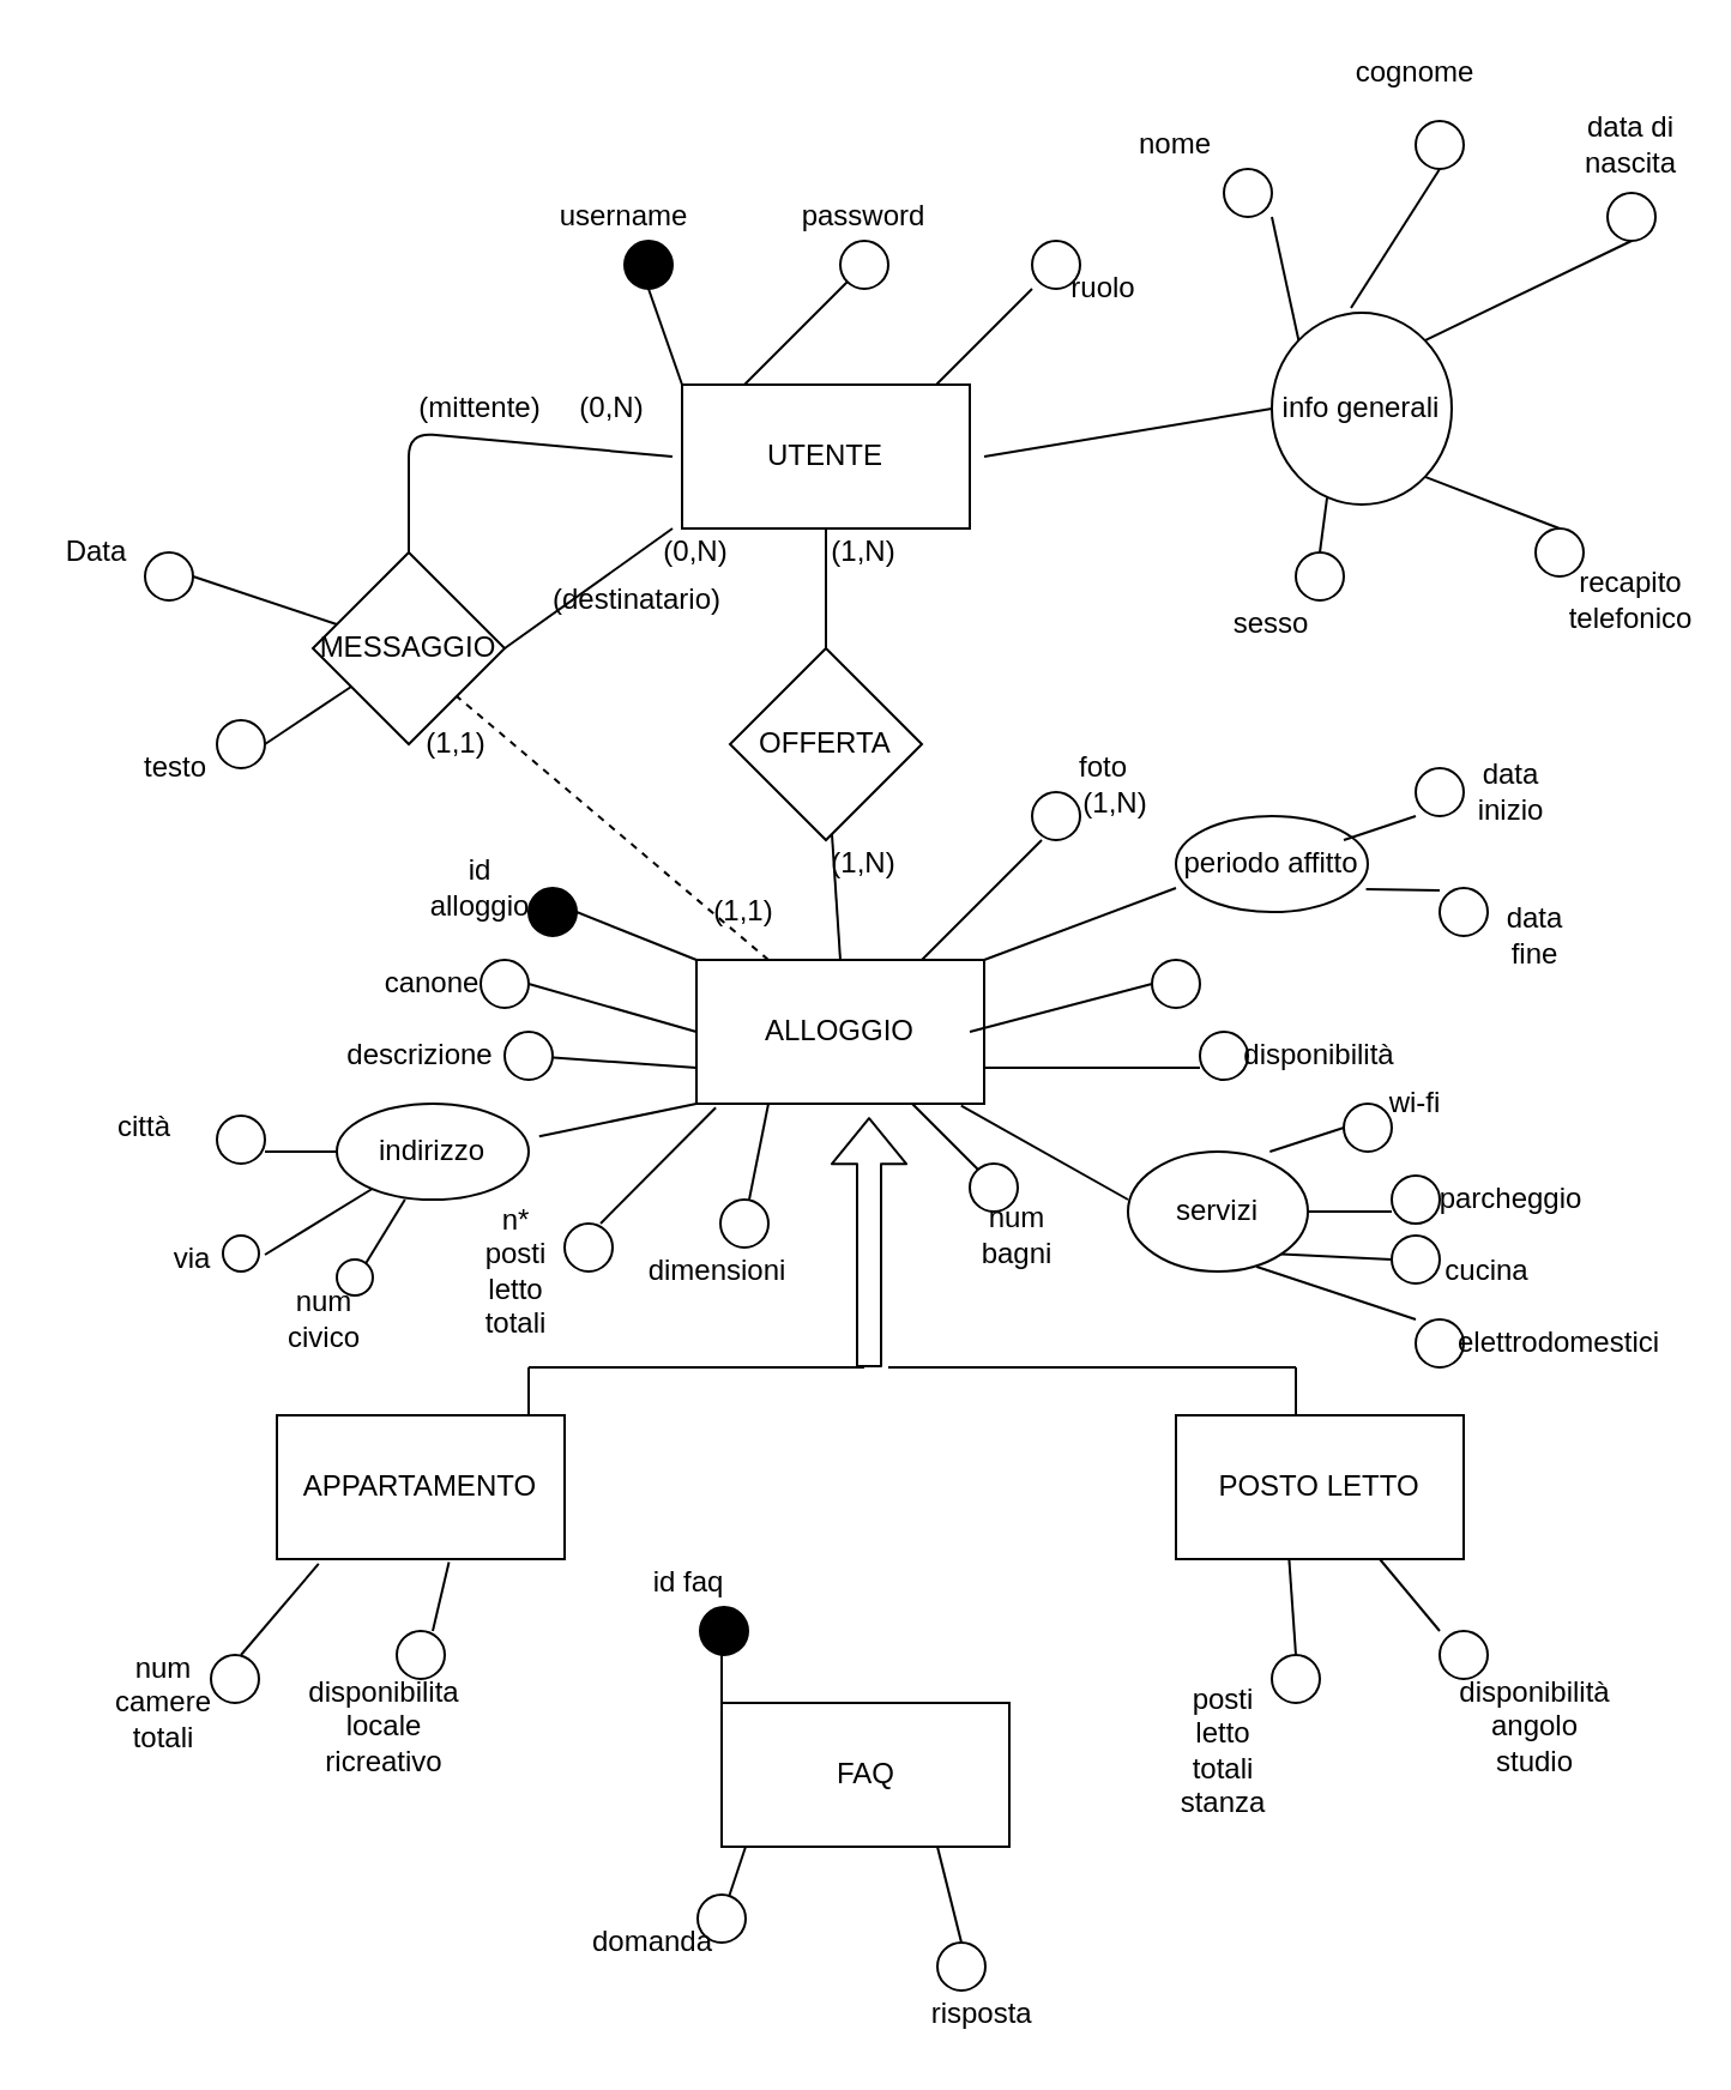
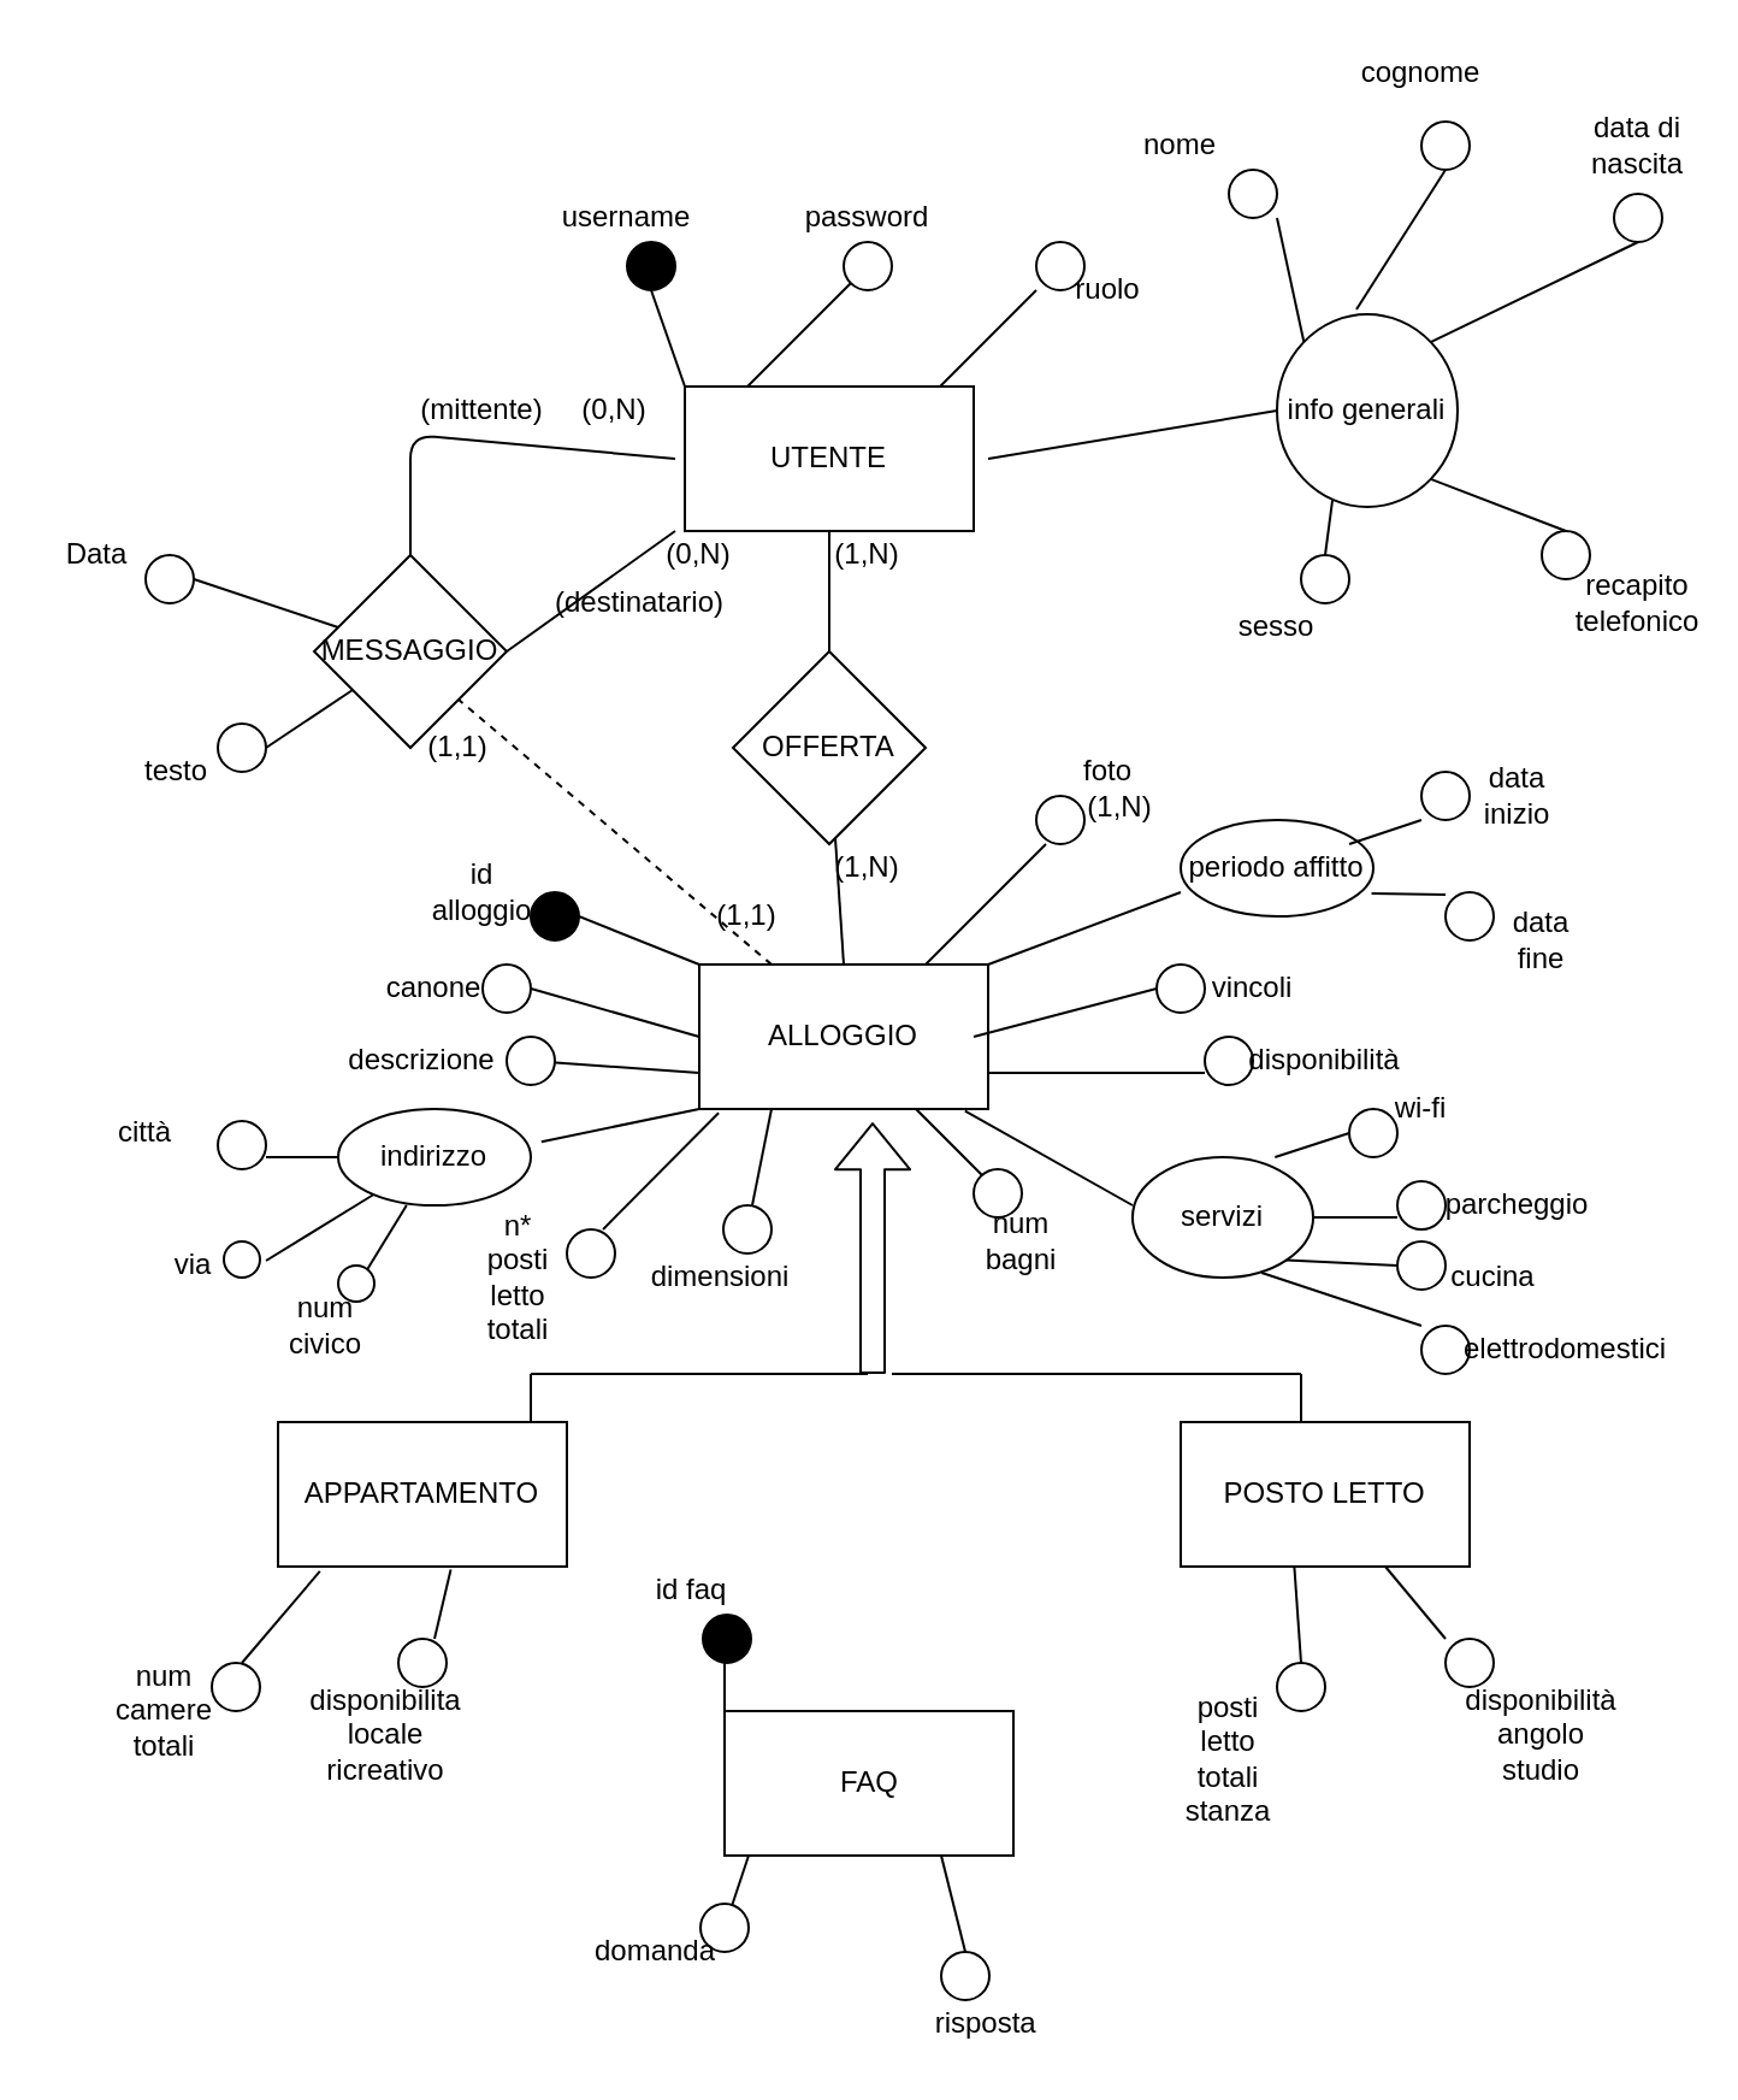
+ <mxCell id="68" value="vincoli" style="text;html=1;strokeColor=none;fillColor=none;align=center;verticalAlign=middle;whiteSpace=wrap;rounded=0;" parent="1" vertex="1"><mxGeometry x="500" y="400" width="40" height="20" as="geometry" /></mxCell>
